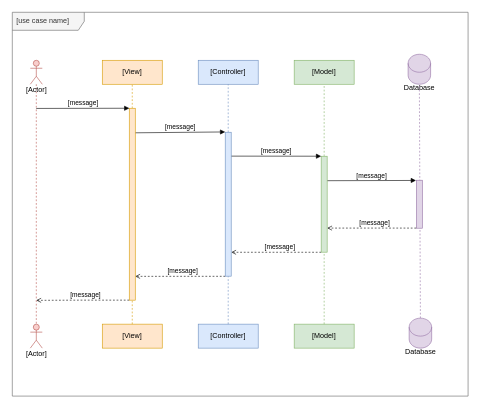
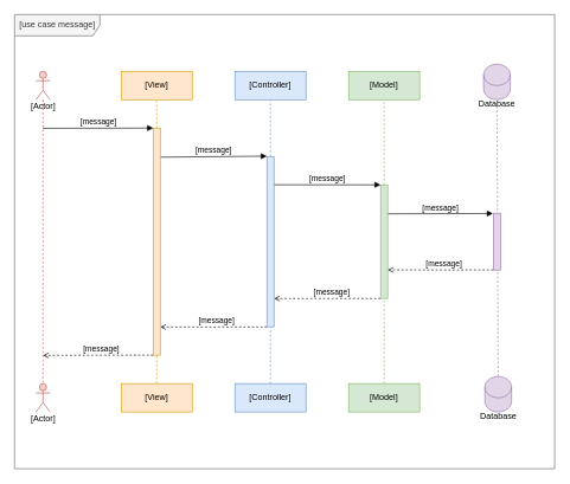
- <mxCell id="2" value="[use case name]" style="shape=umlFrame;whiteSpace=wrap;html=1;width=120;height=30;boundedLbl=1;verticalAlign=middle;align=left;spacingLeft=5;fillColor=#f5f5f5;fontColor=#333333;strokeColor=#666666;" parent="1" vertex="1"><mxGeometry x="20" y="20" width="760" height="640" as="geometry" /></mxCell>
+ <mxCell id="2" value="[use case message]" style="shape=umlFrame;whiteSpace=wrap;html=1;width=120;height=30;boundedLbl=1;verticalAlign=middle;align=left;spacingLeft=5;fillColor=#f5f5f5;fontColor=#333333;strokeColor=#666666;" parent="1" vertex="1"><mxGeometry x="20" y="20" width="760" height="640" as="geometry" /></mxCell>
